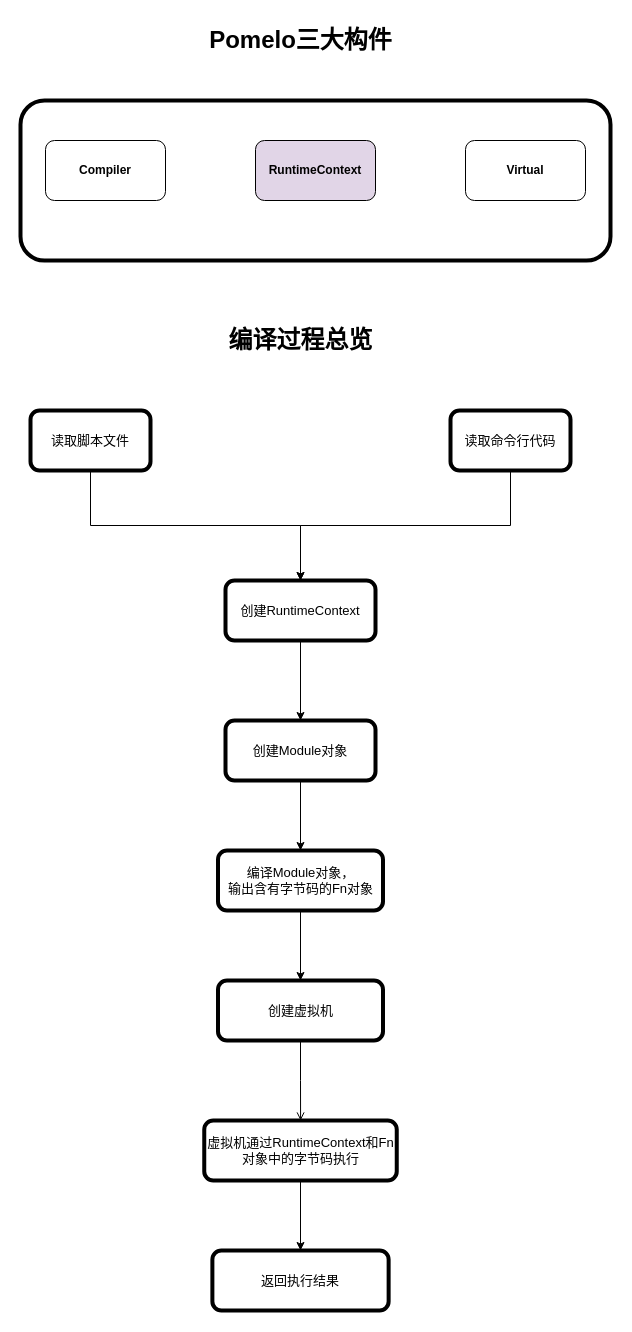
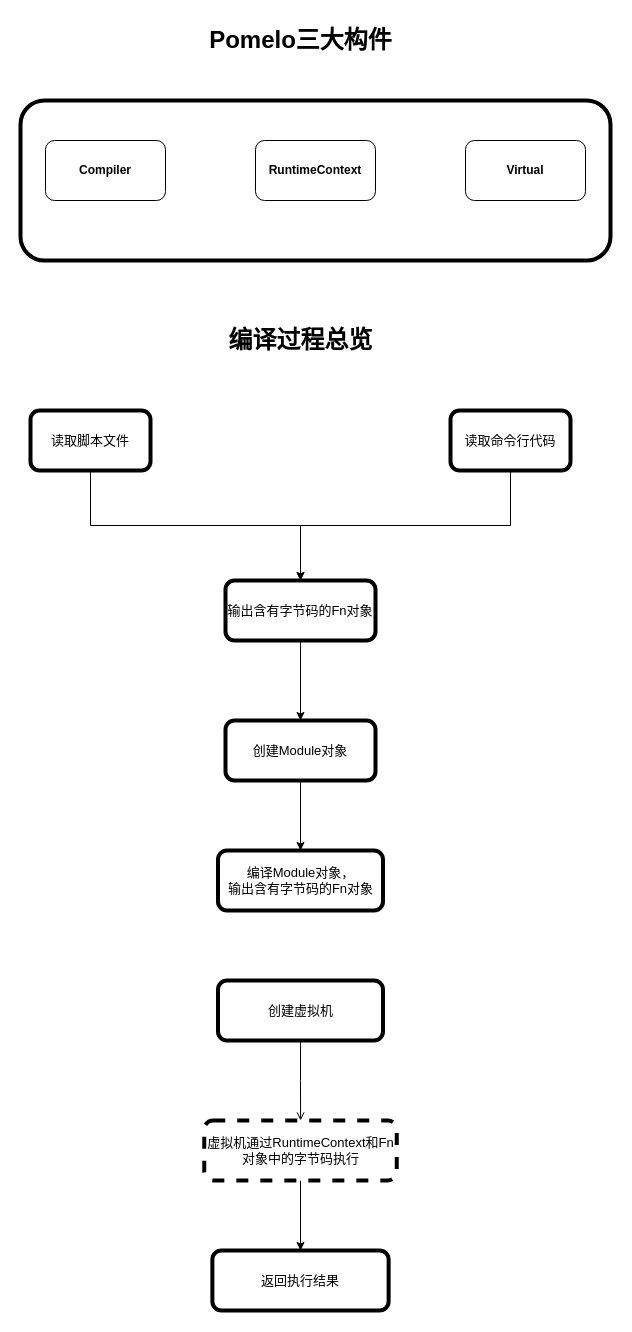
- <mxCell id="6" value="RuntimeContext" style="rounded=1;whiteSpace=wrap;html=1;fontStyle=1;fillColor=#e1d5e7;" vertex="1" parent="3"><mxGeometry x="235" y="40" width="120" height="60" as="geometry" /></mxCell>
+ <mxCell id="6" value="RuntimeContext" style="rounded=1;whiteSpace=wrap;html=1;fontStyle=1" vertex="1" parent="3"><mxGeometry x="235" y="40" width="120" height="60" as="geometry" /></mxCell>
- <mxCell id="14" value="创建RuntimeContext" style="rounded=1;whiteSpace=wrap;html=1;strokeWidth=4;fontSize=13;" vertex="1" parent="1"><mxGeometry x="225" y="580" width="150" height="60" as="geometry" /></mxCell>
+ <mxCell id="14" value="输出含有字节码的Fn对象" style="rounded=1;whiteSpace=wrap;html=1;strokeWidth=4;fontSize=13;" vertex="1" parent="1"><mxGeometry x="225" y="580" width="150" height="60" as="geometry" /></mxCell>
- <mxCell id="17" style="edgeStyle=orthogonalEdgeStyle;rounded=0;orthogonalLoop=1;jettySize=auto;html=1;exitX=0.5;exitY=1;exitDx=0;exitDy=0;entryX=0.5;entryY=0;entryDx=0;entryDy=0;fontSize=13;" edge="1" parent="1" source="18" target="20"><mxGeometry relative="1" as="geometry" /></mxCell>
- <mxCell id="22" value="虚拟机通过RuntimeContext和Fn对象中的字节码执行" style="rounded=1;whiteSpace=wrap;html=1;strokeWidth=4;fontSize=13;" vertex="1" parent="1"><mxGeometry x="203.75" y="1120" width="192.5" height="60" as="geometry" /></mxCell>
+ <mxCell id="22" value="虚拟机通过RuntimeContext和Fn对象中的字节码执行" style="rounded=1;whiteSpace=wrap;html=1;strokeWidth=4;fontSize=13;dashed=1;" vertex="1" parent="1"><mxGeometry x="203.75" y="1120" width="192.5" height="60" as="geometry" /></mxCell>
